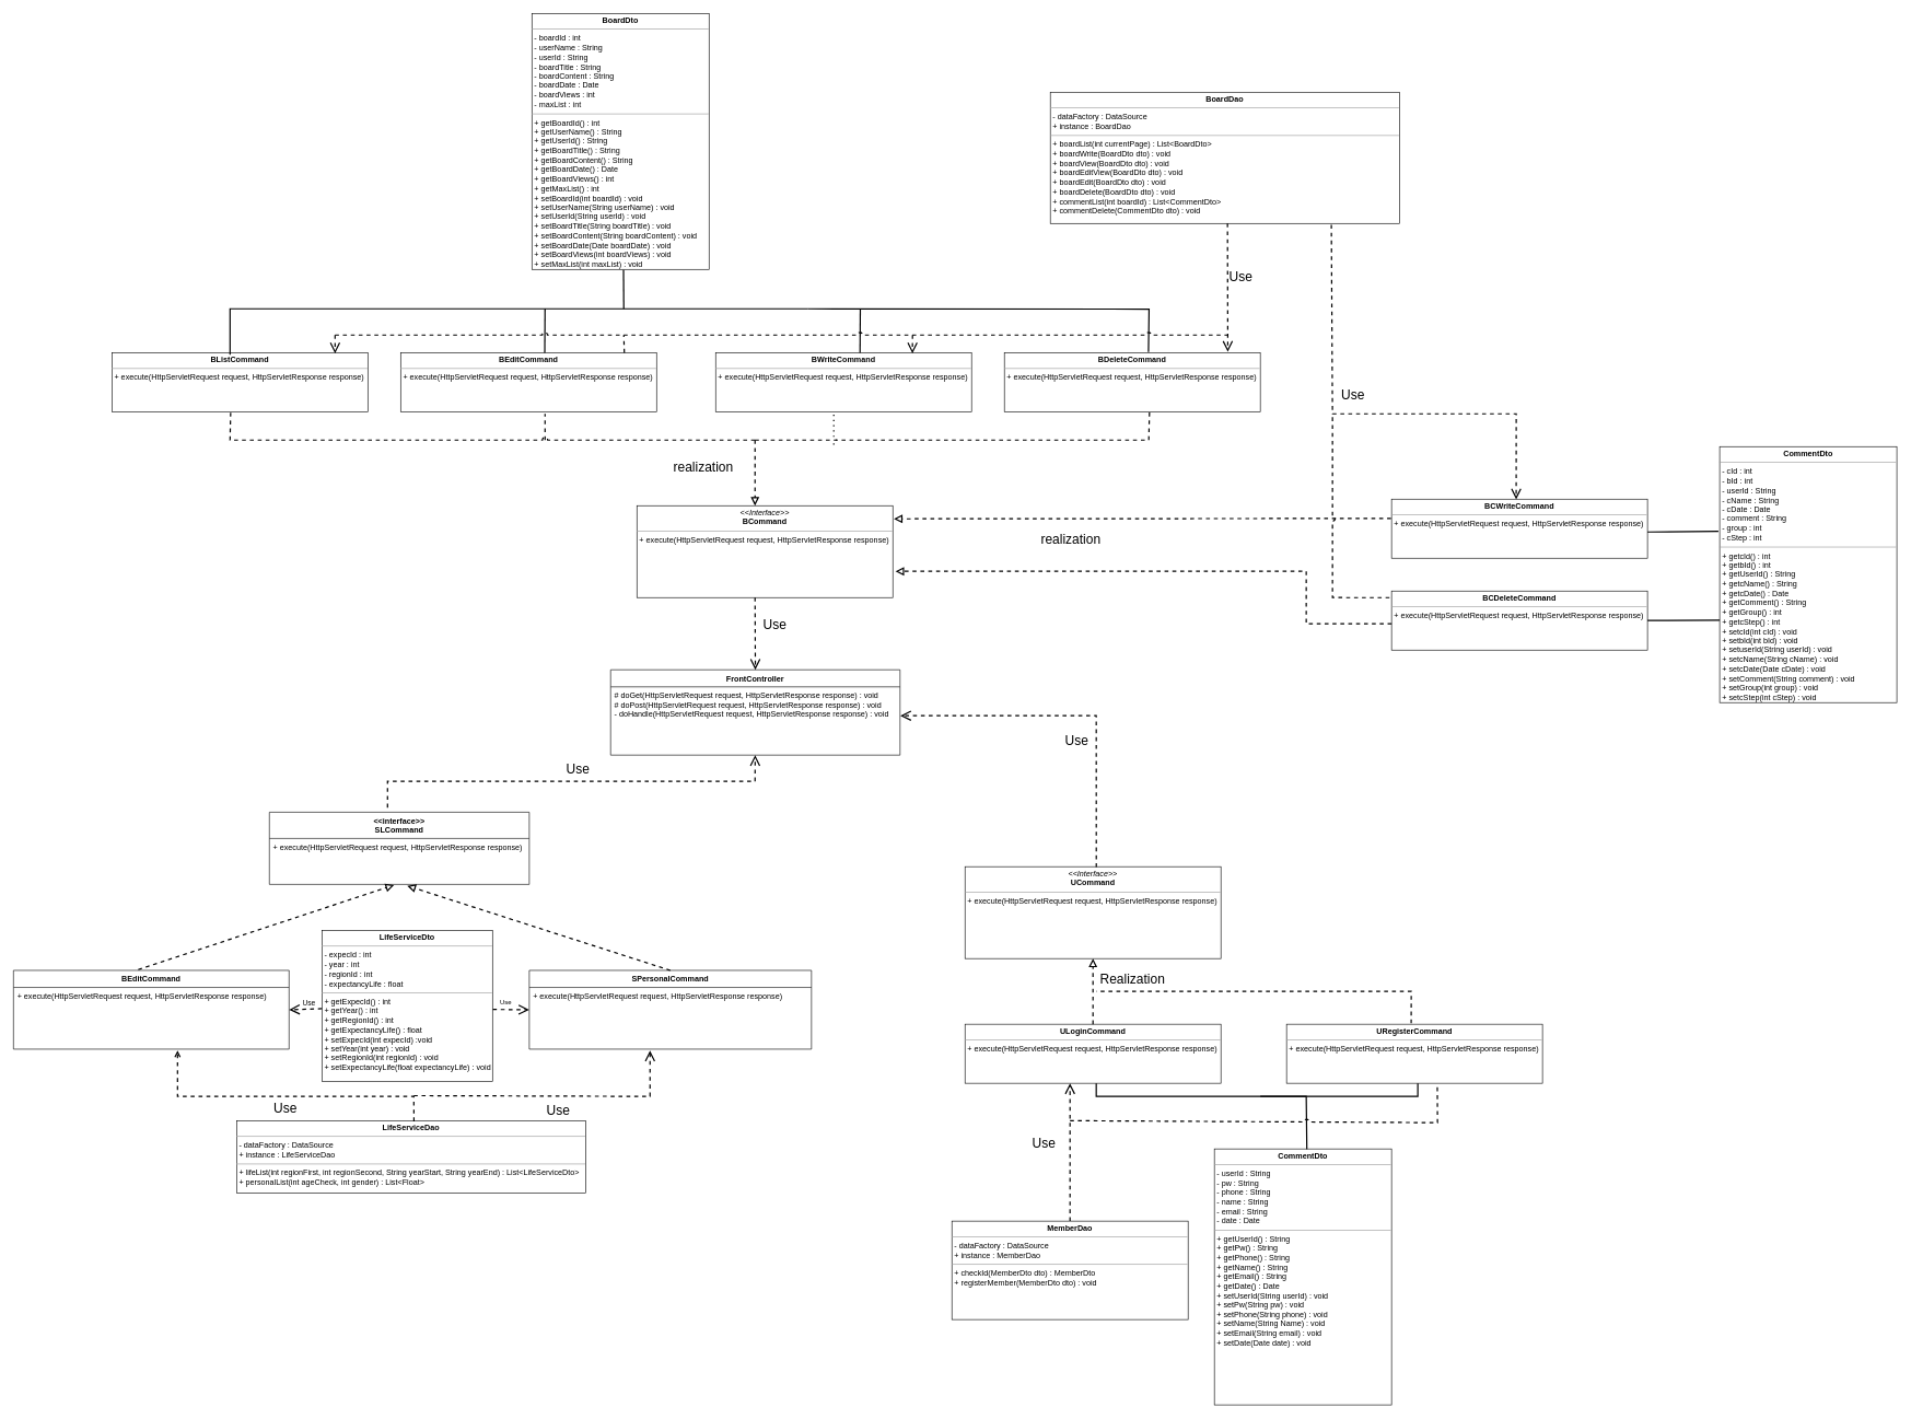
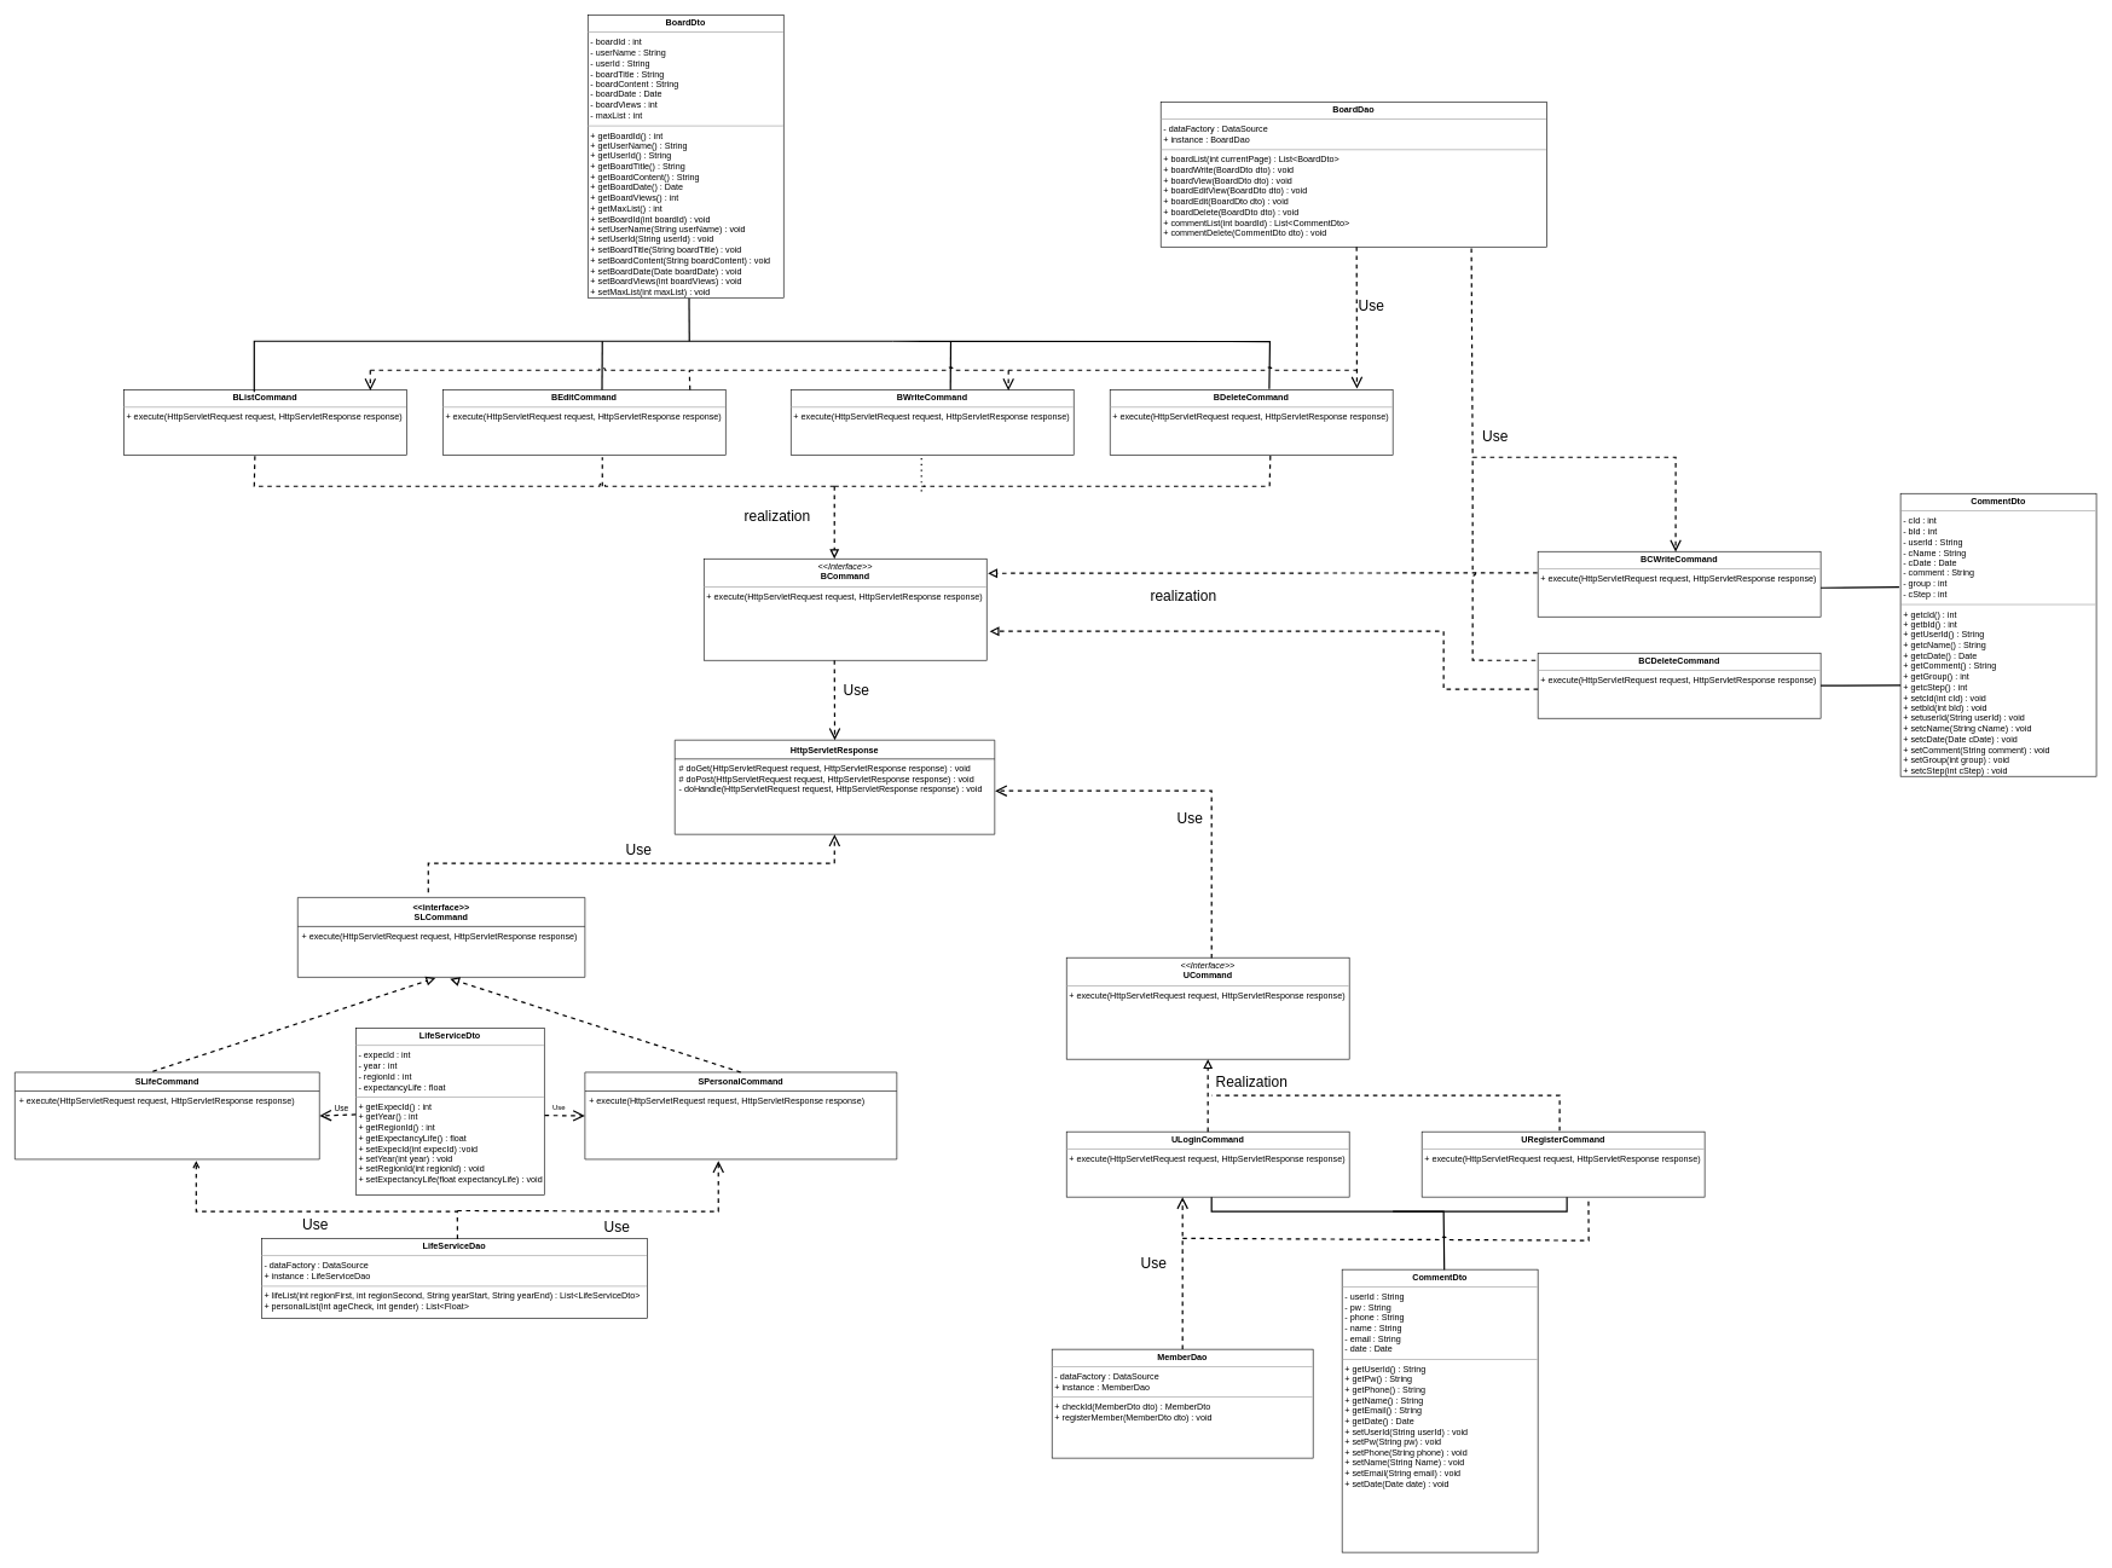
- <mxCell id="2" value="FrontController" style="swimlane;fontStyle=1;align=center;verticalAlign=top;childLayout=stackLayout;horizontal=1;startSize=26;horizontalStack=0;resizeParent=1;resizeLast=0;collapsible=1;marginBottom=0;rounded=0;shadow=0;strokeWidth=1;" parent="1" vertex="1"><mxGeometry x="930" y="1020" width="441" height="130" as="geometry"><mxRectangle x="230" y="140" width="160" height="26" as="alternateBounds" /></mxGeometry></mxCell>
+ <mxCell id="2" value="HttpServletResponse" style="swimlane;fontStyle=1;align=center;verticalAlign=top;childLayout=stackLayout;horizontal=1;startSize=26;horizontalStack=0;resizeParent=1;resizeLast=0;collapsible=1;marginBottom=0;rounded=0;shadow=0;strokeWidth=1;" parent="1" vertex="1"><mxGeometry x="930" y="1020" width="441" height="130" as="geometry"><mxRectangle x="230" y="140" width="160" height="26" as="alternateBounds" /></mxGeometry></mxCell>
- <mxCell id="4" value="BEditCommand" style="swimlane;fontStyle=1;align=center;verticalAlign=top;childLayout=stackLayout;horizontal=1;startSize=26;horizontalStack=0;resizeParent=1;resizeLast=0;collapsible=1;marginBottom=0;rounded=0;shadow=0;strokeWidth=1;" parent="1" vertex="1"><mxGeometry x="20" y="1478" width="420" height="120" as="geometry"><mxRectangle x="130" y="380" width="160" height="26" as="alternateBounds" /></mxGeometry></mxCell>
+ <mxCell id="4" value="SLifeCommand" style="swimlane;fontStyle=1;align=center;verticalAlign=top;childLayout=stackLayout;horizontal=1;startSize=26;horizontalStack=0;resizeParent=1;resizeLast=0;collapsible=1;marginBottom=0;rounded=0;shadow=0;strokeWidth=1;" parent="1" vertex="1"><mxGeometry x="20" y="1478" width="420" height="120" as="geometry"><mxRectangle x="130" y="380" width="160" height="26" as="alternateBounds" /></mxGeometry></mxCell>
